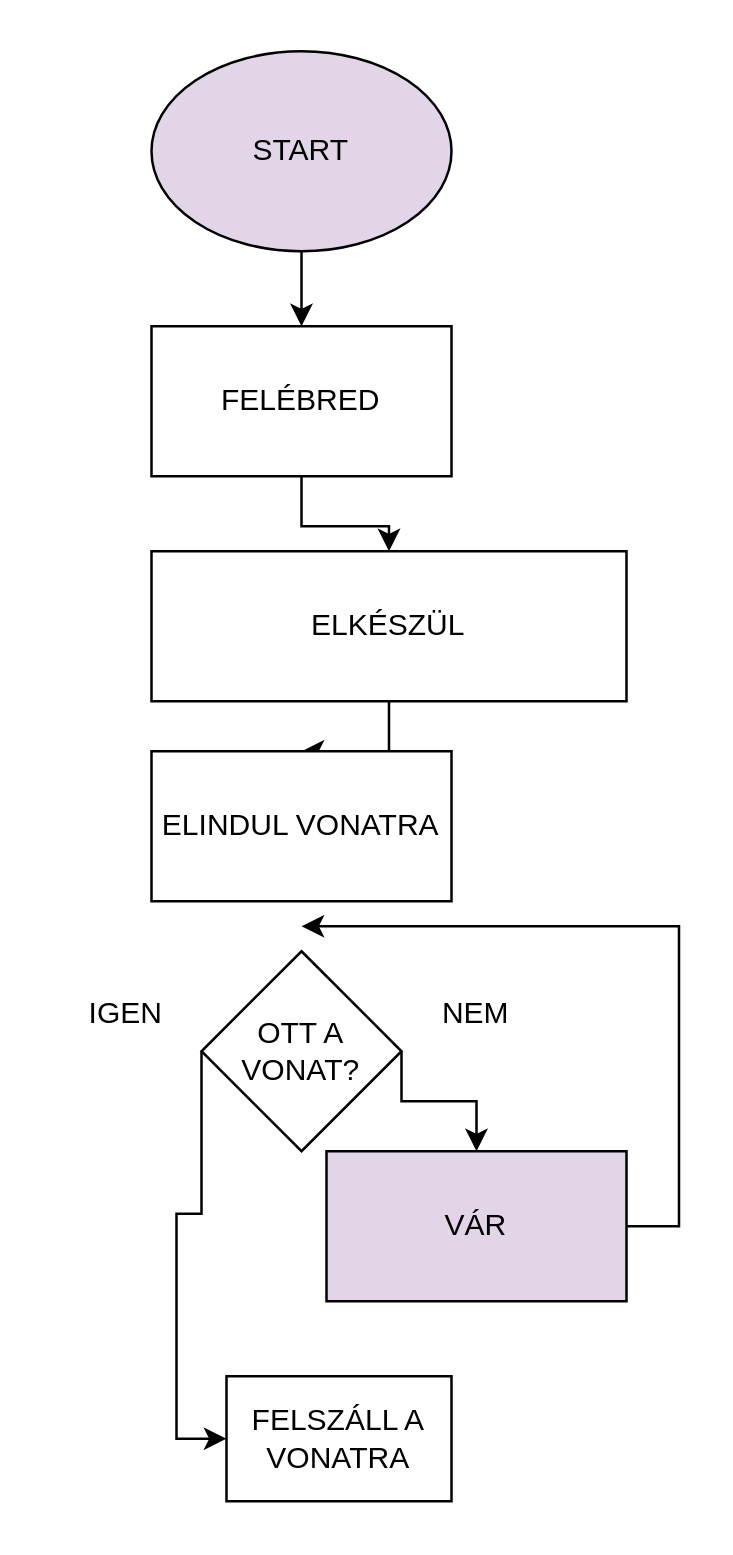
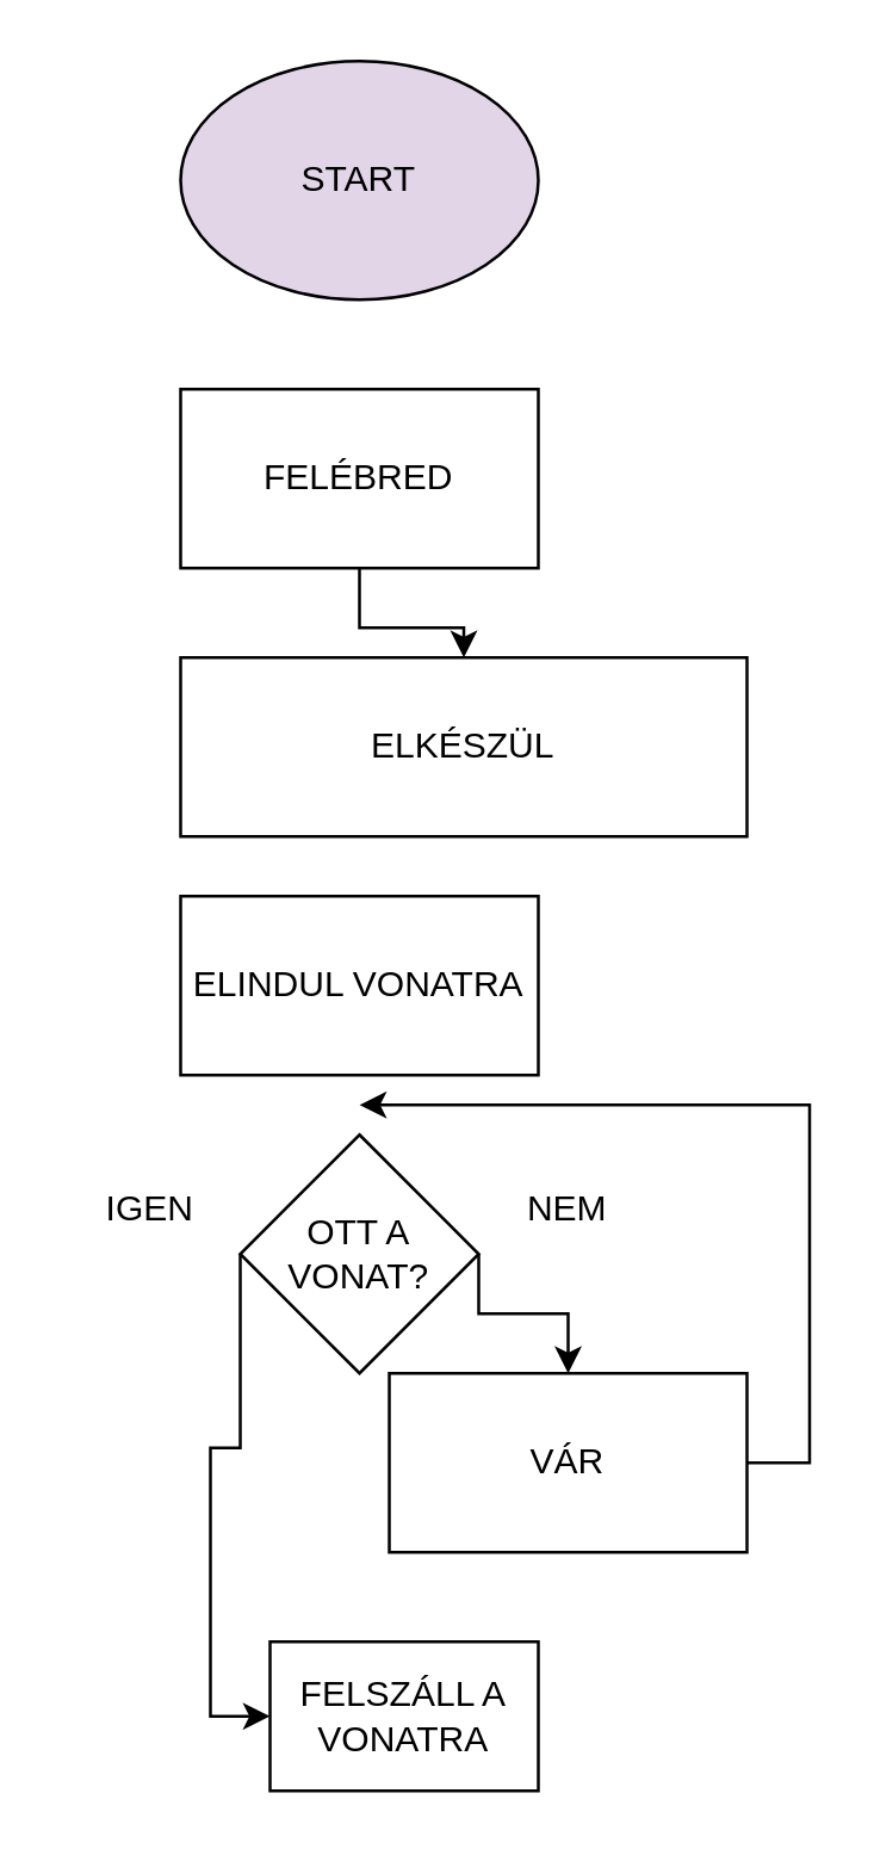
- <mxCell id="2" value="" style="edgeStyle=orthogonalEdgeStyle;rounded=0;orthogonalLoop=1;jettySize=auto;html=1;" parent="1" source="3" target="5" edge="1"><mxGeometry relative="1" as="geometry" /></mxCell>
- <mxCell id="6" value="" style="edgeStyle=orthogonalEdgeStyle;rounded=0;orthogonalLoop=1;jettySize=auto;html=1;" parent="1" source="7" target="8" edge="1"><mxGeometry relative="1" as="geometry" /></mxCell>
- <mxCell id="15" value="VÁR" style="rounded=0;whiteSpace=wrap;html=1;fillColor=#e1d5e7;" parent="1" vertex="1"><mxGeometry x="130" y="460" width="120" height="60" as="geometry" /></mxCell>
+ <mxCell id="15" value="VÁR" style="rounded=0;whiteSpace=wrap;html=1;" parent="1" vertex="1"><mxGeometry x="130" y="460" width="120" height="60" as="geometry" /></mxCell>
